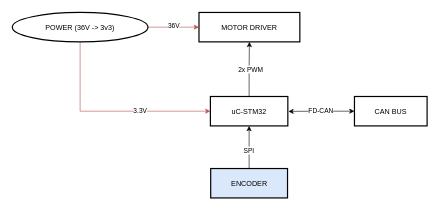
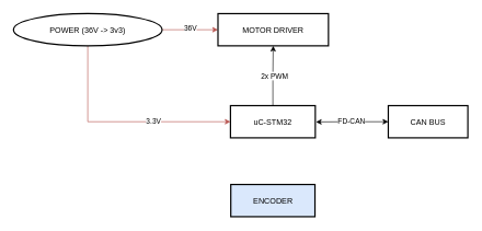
- <mxCell id="11" style="edgeStyle=orthogonalEdgeStyle;rounded=0;orthogonalLoop=1;jettySize=auto;html=1;exitX=0.5;exitY=0;exitDx=0;exitDy=0;entryX=0.5;entryY=1;entryDx=0;entryDy=0;" edge="1" parent="1" source="13" target="4"><mxGeometry relative="1" as="geometry" /></mxCell>
- <mxCell id="12" value="SPI" style="edgeLabel;html=1;align=center;verticalAlign=middle;resizable=0;points=[];" vertex="1" connectable="0" parent="11"><mxGeometry x="-0.125" y="1" relative="1" as="geometry"><mxPoint as="offset" /></mxGeometry></mxCell>
